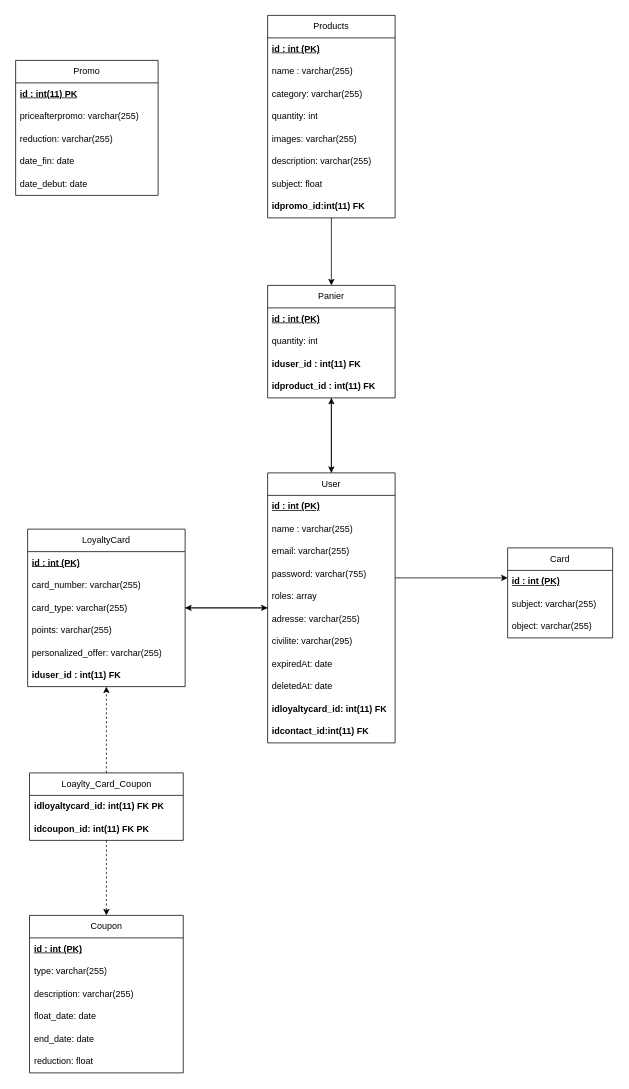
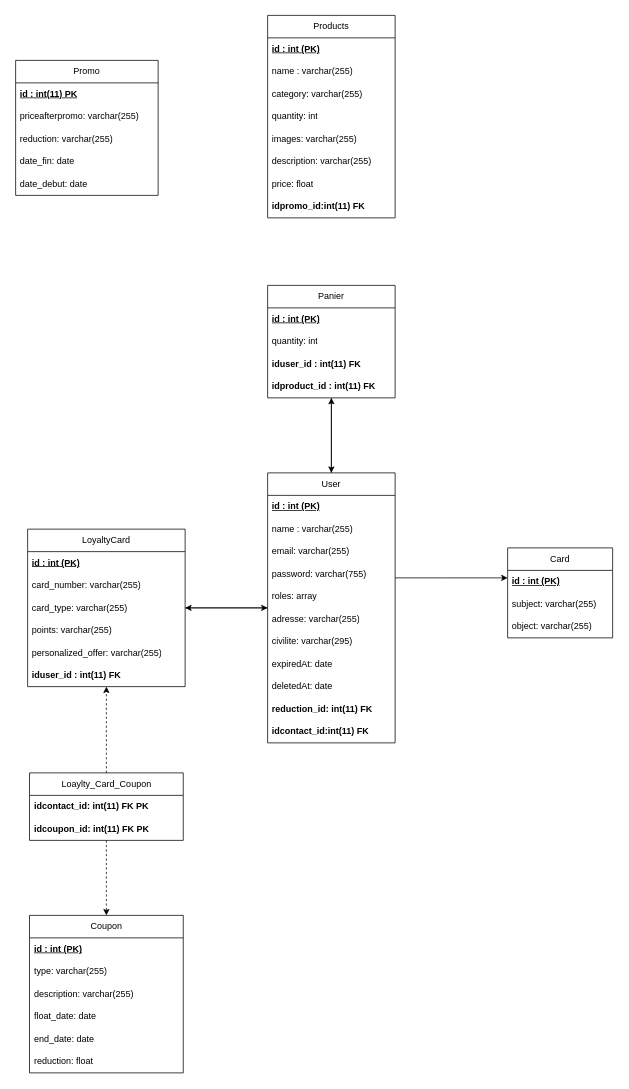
- <mxCell id="29" value="subject: float" style="text;strokeColor=none;fillColor=none;align=left;verticalAlign=middle;spacingLeft=4;spacingRight=4;overflow=hidden;points=[[0,0.5],[1,0.5]];portConstraint=eastwest;rotatable=0;whiteSpace=wrap;html=1;" parent="22" vertex="1"><mxGeometry y="210" width="170" height="30" as="geometry" /></mxCell>
+ <mxCell id="29" value="price: float" style="text;strokeColor=none;fillColor=none;align=left;verticalAlign=middle;spacingLeft=4;spacingRight=4;overflow=hidden;points=[[0,0.5],[1,0.5]];portConstraint=eastwest;rotatable=0;whiteSpace=wrap;html=1;" parent="22" vertex="1"><mxGeometry y="210" width="170" height="30" as="geometry" /></mxCell>
- <mxCell id="21" style="edgeStyle=orthogonalEdgeStyle;rounded=0;orthogonalLoop=1;jettySize=auto;html=1;" parent="1" source="22" target="52" edge="1"><mxGeometry relative="1" as="geometry" /></mxCell>
- <mxCell id="49" value="idloyaltycard_id: int(11) FK" style="text;strokeColor=none;fillColor=none;align=left;verticalAlign=middle;spacingLeft=4;spacingRight=4;overflow=hidden;points=[[0,0.5],[1,0.5]];portConstraint=eastwest;rotatable=0;whiteSpace=wrap;html=1;fontStyle=1" parent="39" vertex="1"><mxGeometry y="300" width="170" height="30" as="geometry" /></mxCell>
+ <mxCell id="49" value="reduction_id: int(11) FK" style="text;strokeColor=none;fillColor=none;align=left;verticalAlign=middle;spacingLeft=4;spacingRight=4;overflow=hidden;points=[[0,0.5],[1,0.5]];portConstraint=eastwest;rotatable=0;whiteSpace=wrap;html=1;fontStyle=1" parent="39" vertex="1"><mxGeometry y="300" width="170" height="30" as="geometry" /></mxCell>
- <mxCell id="61" value="idloyaltycard_id: int(11) FK PK" style="text;strokeColor=none;fillColor=none;align=left;verticalAlign=middle;spacingLeft=4;spacingRight=4;overflow=hidden;points=[[0,0.5],[1,0.5]];portConstraint=eastwest;rotatable=0;whiteSpace=wrap;html=1;fontStyle=1" parent="60" vertex="1"><mxGeometry y="30" width="205" height="30" as="geometry" /></mxCell>
+ <mxCell id="61" value="idcontact_id: int(11) FK PK" style="text;strokeColor=none;fillColor=none;align=left;verticalAlign=middle;spacingLeft=4;spacingRight=4;overflow=hidden;points=[[0,0.5],[1,0.5]];portConstraint=eastwest;rotatable=0;whiteSpace=wrap;html=1;fontStyle=1" parent="60" vertex="1"><mxGeometry y="30" width="205" height="30" as="geometry" /></mxCell>
